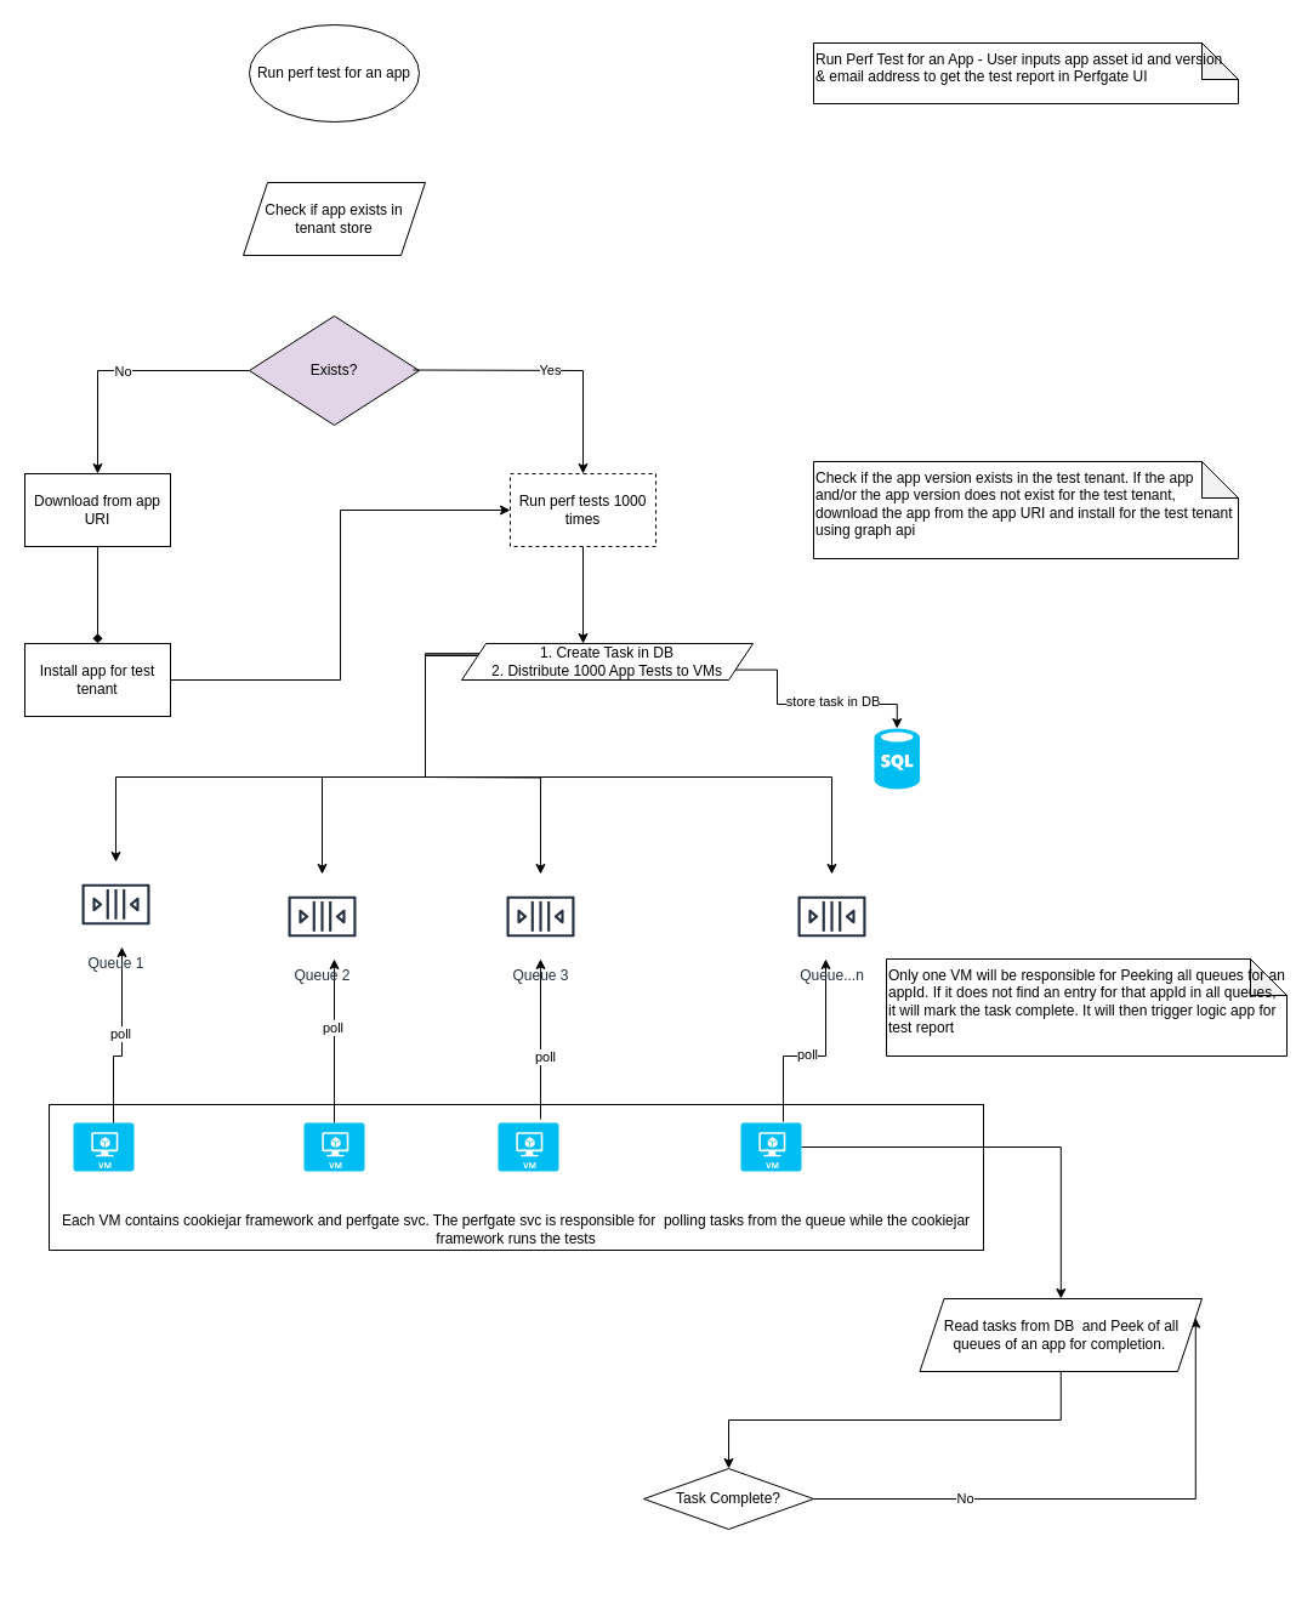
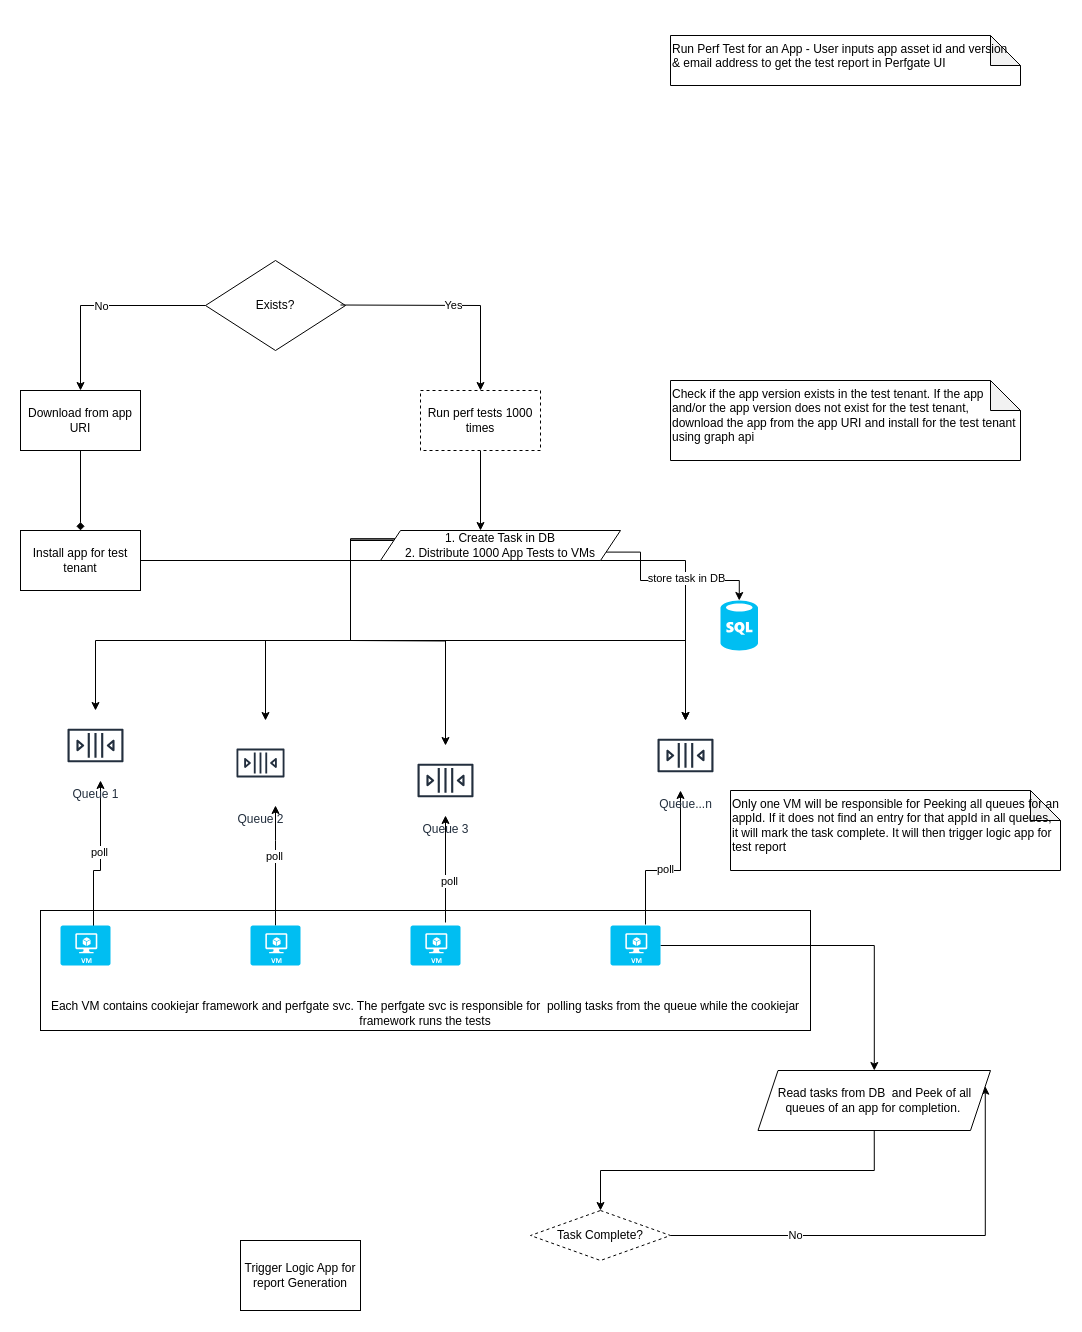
- <mxCell id="3" value="Run perf test for an app" style="ellipse;whiteSpace=wrap;html=1;" vertex="1" parent="1"><mxGeometry x="205" y="20" width="140" height="80" as="geometry" /></mxCell>
- <mxCell id="4" value="Check if app exists in tenant store" style="shape=parallelogram;perimeter=parallelogramPerimeter;whiteSpace=wrap;html=1;fixedSize=1;" vertex="1" parent="1"><mxGeometry x="200" y="150" width="150" height="60" as="geometry" /></mxCell>
- <mxCell id="5" value="Exists?" style="rhombus;whiteSpace=wrap;html=1;fillColor=#e1d5e7;" vertex="1" parent="1"><mxGeometry x="205" y="260" width="140" height="90" as="geometry" /></mxCell>
+ <mxCell id="5" value="Exists?" style="rhombus;whiteSpace=wrap;html=1;" vertex="1" parent="1"><mxGeometry x="205" y="260" width="140" height="90" as="geometry" /></mxCell>
- <mxCell id="14" style="edgeStyle=orthogonalEdgeStyle;rounded=0;orthogonalLoop=1;jettySize=auto;html=1;entryX=0;entryY=0.5;entryDx=0;entryDy=0;" edge="1" parent="1" source="15" target="13"><mxGeometry relative="1" as="geometry"><mxPoint x="360" y="420" as="targetPoint" /></mxGeometry></mxCell>
+ <mxCell id="14" style="edgeStyle=orthogonalEdgeStyle;rounded=0;orthogonalLoop=1;jettySize=auto;html=1;" edge="1" parent="1" source="15" target="41"><mxGeometry relative="1" as="geometry"><mxPoint x="360" y="420" as="targetPoint" /></mxGeometry></mxCell>
- <mxCell id="43" value="Queue 2" style="sketch=0;outlineConnect=0;fontColor=#232F3E;gradientColor=none;strokeColor=#232F3E;fillColor=#ffffff;dashed=0;verticalLabelPosition=bottom;verticalAlign=top;align=center;html=1;fontSize=12;fontStyle=0;aspect=fixed;shape=mxgraph.aws4.resourceIcon;resIcon=mxgraph.aws4.queue;" vertex="1" parent="1"><mxGeometry x="230" y="720" width="70" height="70" as="geometry" /></mxCell>
+ <mxCell id="43" value="Queue 2" style="sketch=0;outlineConnect=0;fontColor=#232F3E;gradientColor=none;strokeColor=#232F3E;fillColor=#ffffff;dashed=0;verticalLabelPosition=bottom;verticalAlign=top;align=center;html=1;fontSize=12;fontStyle=0;aspect=fixed;shape=mxgraph.aws4.resourceIcon;resIcon=mxgraph.aws4.queue;" vertex="1" parent="1"><mxGeometry x="230" y="720" width="60" height="85" as="geometry" /></mxCell>
- <mxCell id="42" value="Queue 3" style="sketch=0;outlineConnect=0;fontColor=#232F3E;gradientColor=none;strokeColor=#232F3E;fillColor=#ffffff;dashed=0;verticalLabelPosition=bottom;verticalAlign=top;align=center;html=1;fontSize=12;fontStyle=0;aspect=fixed;shape=mxgraph.aws4.resourceIcon;resIcon=mxgraph.aws4.queue;" vertex="1" parent="1"><mxGeometry x="410" y="720" width="70" height="70" as="geometry" /></mxCell>
+ <mxCell id="42" value="Queue 3" style="sketch=0;outlineConnect=0;fontColor=#232F3E;gradientColor=none;strokeColor=#232F3E;fillColor=#ffffff;dashed=0;verticalLabelPosition=bottom;verticalAlign=top;align=center;html=1;fontSize=12;fontStyle=0;aspect=fixed;shape=mxgraph.aws4.resourceIcon;resIcon=mxgraph.aws4.queue;" vertex="1" parent="1"><mxGeometry x="410" y="745" width="70" height="70" as="geometry" /></mxCell>
- <mxCell id="46" value="Task Complete?" style="rhombus;whiteSpace=wrap;html=1;" vertex="1" parent="1"><mxGeometry x="530" y="1210" width="140" height="50" as="geometry" /></mxCell>
+ <mxCell id="46" value="Task Complete?" style="rhombus;whiteSpace=wrap;html=1;dashed=1;" vertex="1" parent="1"><mxGeometry x="530" y="1210" width="140" height="50" as="geometry" /></mxCell>
+ <mxCell id="47" value="Trigger Logic App for report Generation" style="rounded=0;whiteSpace=wrap;html=1;" vertex="1" parent="1"><mxGeometry x="240" y="1240" width="120" height="70" as="geometry" /></mxCell>
